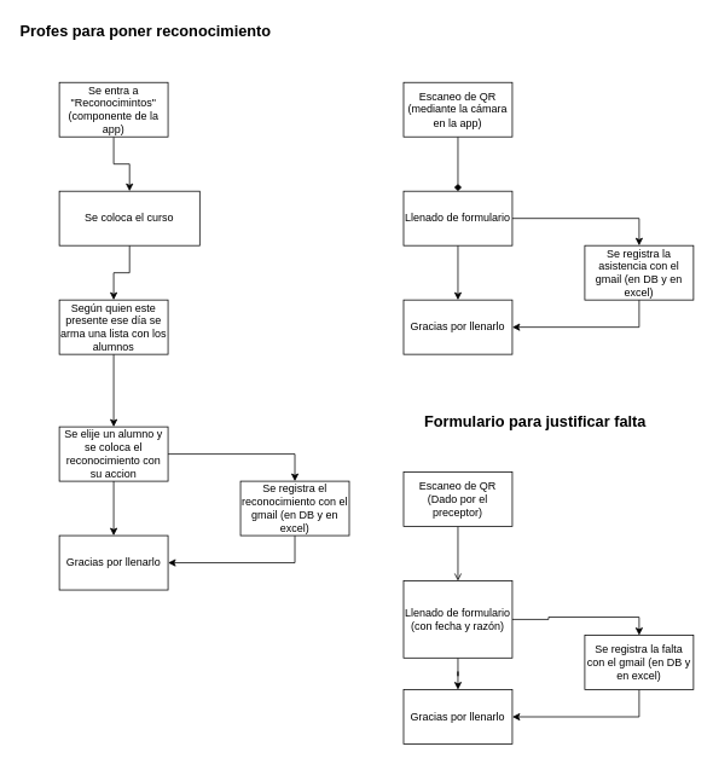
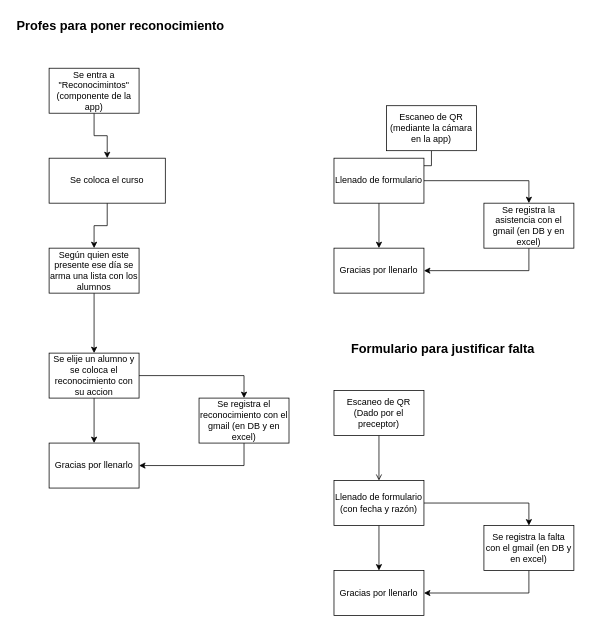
- <mxCell id="3" value="Escaneo de QR&lt;div&gt;(mediante la cámara en la app)&lt;/div&gt;" style="rounded=0;whiteSpace=wrap;html=1;" vertex="1" parent="1"><mxGeometry x="445" y="90" width="120" height="60" as="geometry" /></mxCell>
+ <mxCell id="3" value="Escaneo de QR&lt;div&gt;(mediante la cámara en la app)&lt;/div&gt;" style="rounded=0;whiteSpace=wrap;html=1;" vertex="1" parent="1"><mxGeometry x="515" y="140" width="120" height="60" as="geometry" /></mxCell>
- <mxCell id="28" value="Llenado de formulario&lt;div&gt;(con fecha y razón&lt;span style=&quot;background-color: transparent; color: light-dark(rgb(0, 0, 0), rgb(255, 255, 255));&quot;&gt;)&lt;/span&gt;&lt;/div&gt;" style="rounded=0;whiteSpace=wrap;html=1;" vertex="1" parent="1"><mxGeometry x="445" y="640" width="120" height="85" as="geometry" /></mxCell>
+ <mxCell id="28" value="Llenado de formulario&lt;div&gt;(con fecha y razón&lt;span style=&quot;background-color: transparent; color: light-dark(rgb(0, 0, 0), rgb(255, 255, 255));&quot;&gt;)&lt;/span&gt;&lt;/div&gt;" style="rounded=0;whiteSpace=wrap;html=1;" vertex="1" parent="1"><mxGeometry x="445" y="640" width="120" height="60" as="geometry" /></mxCell>
